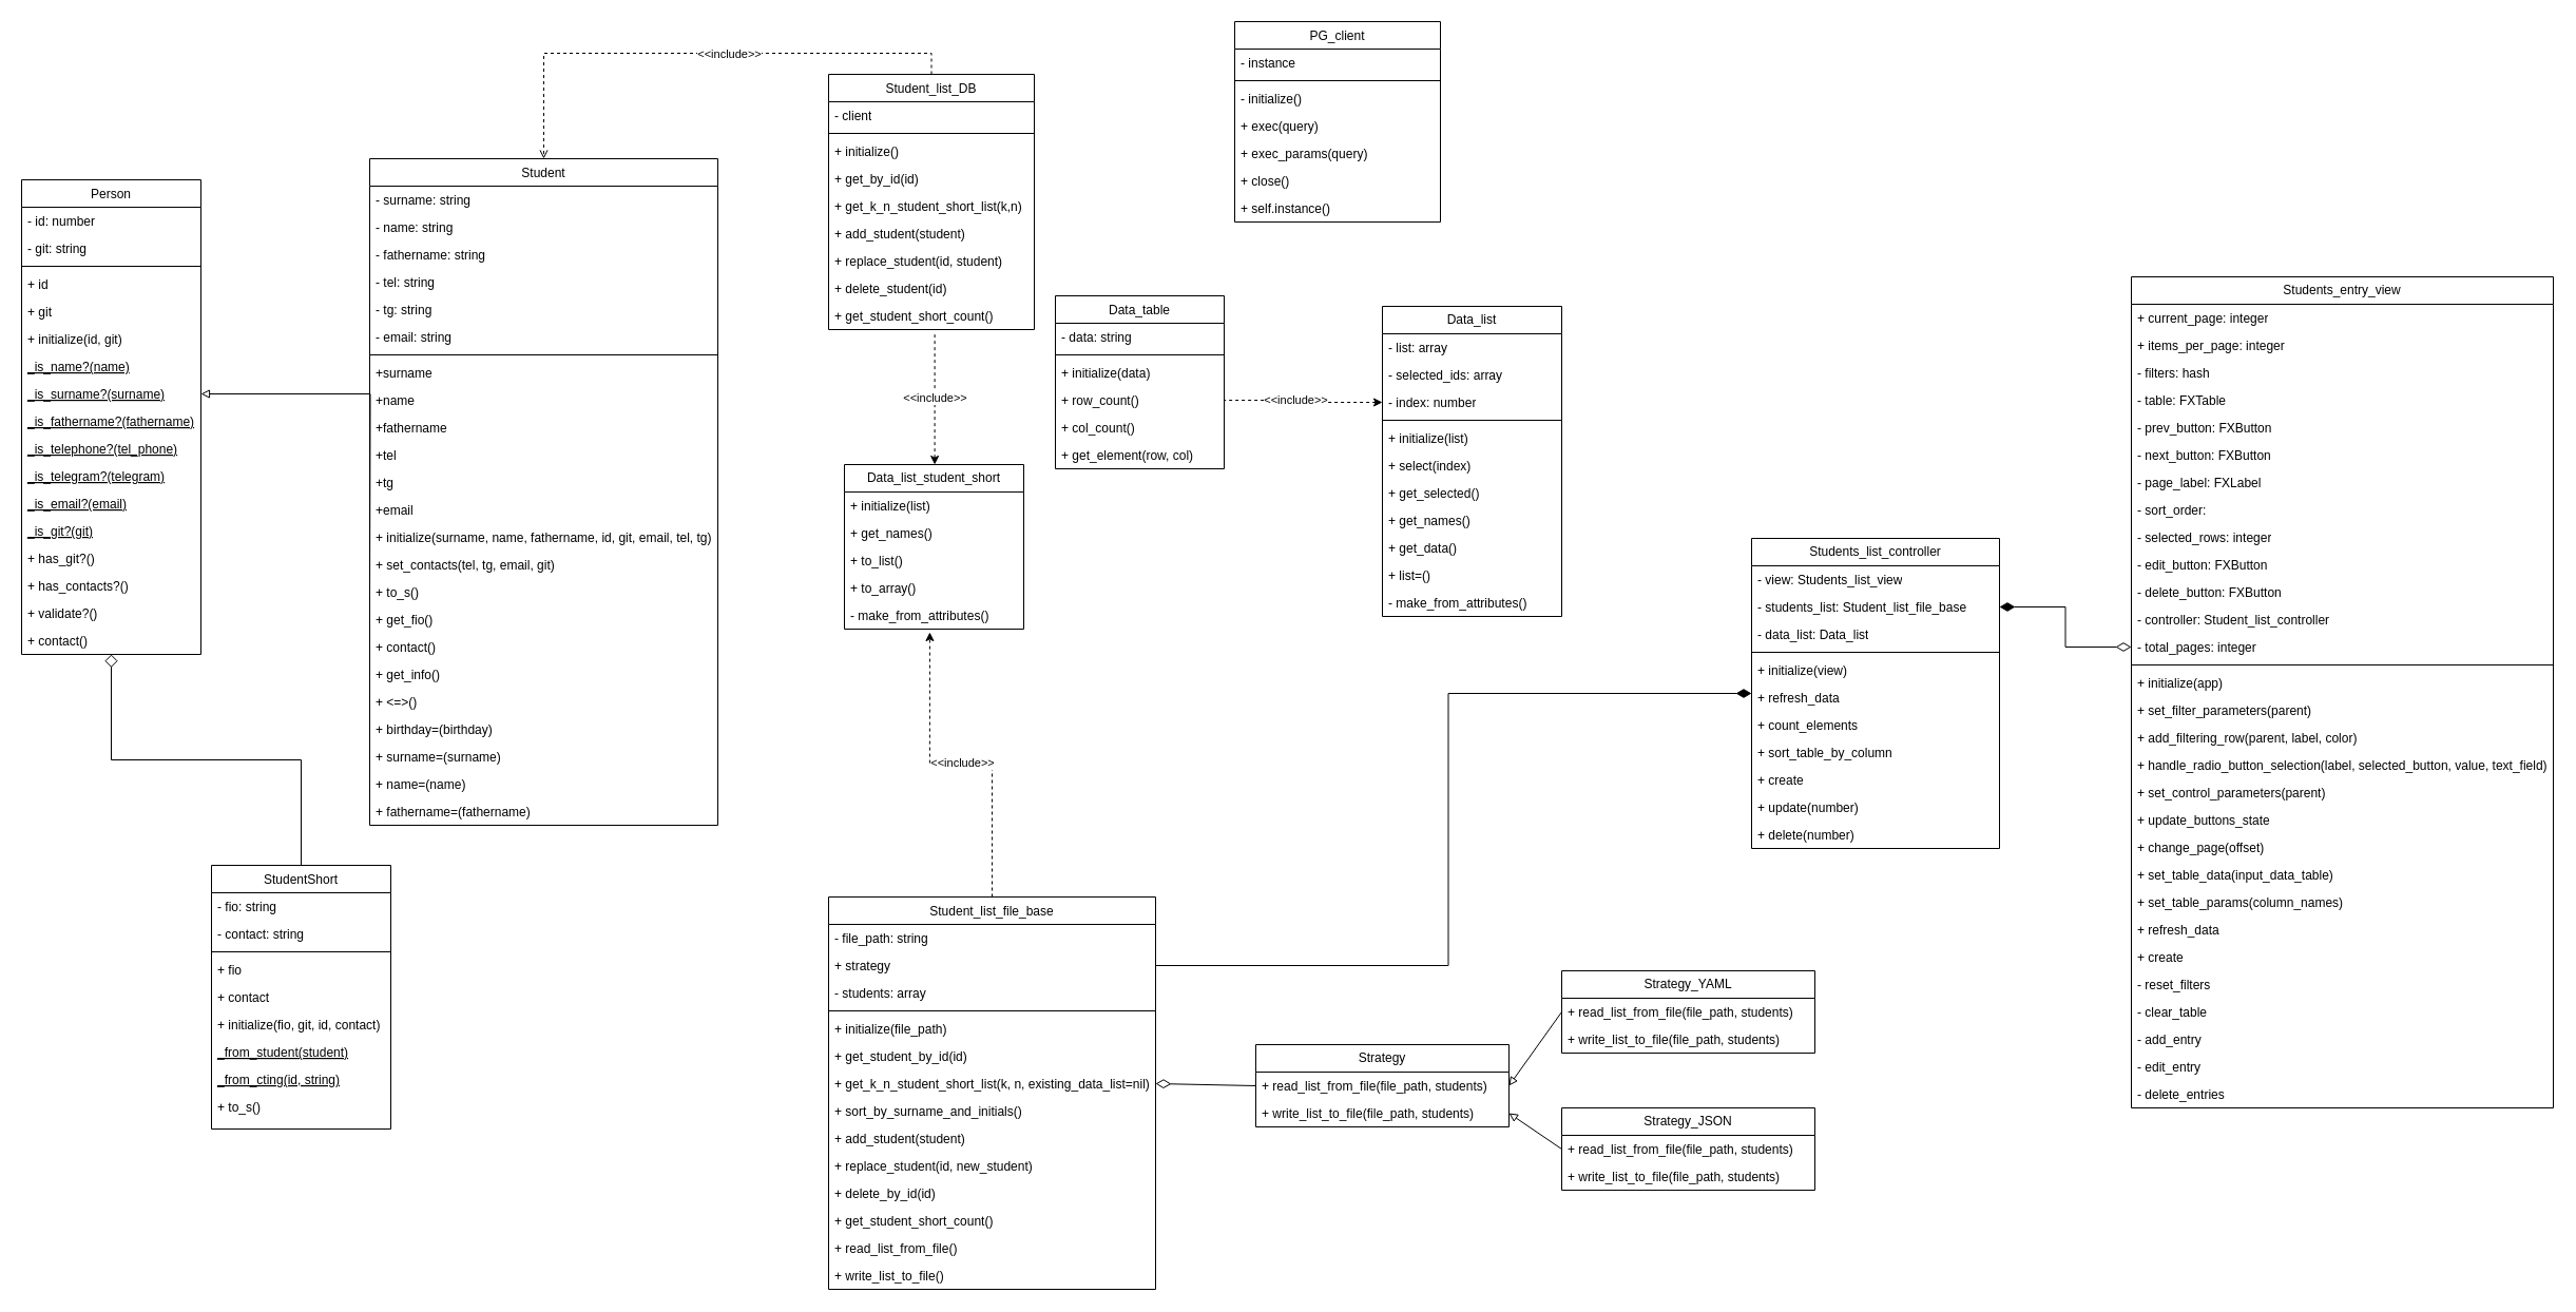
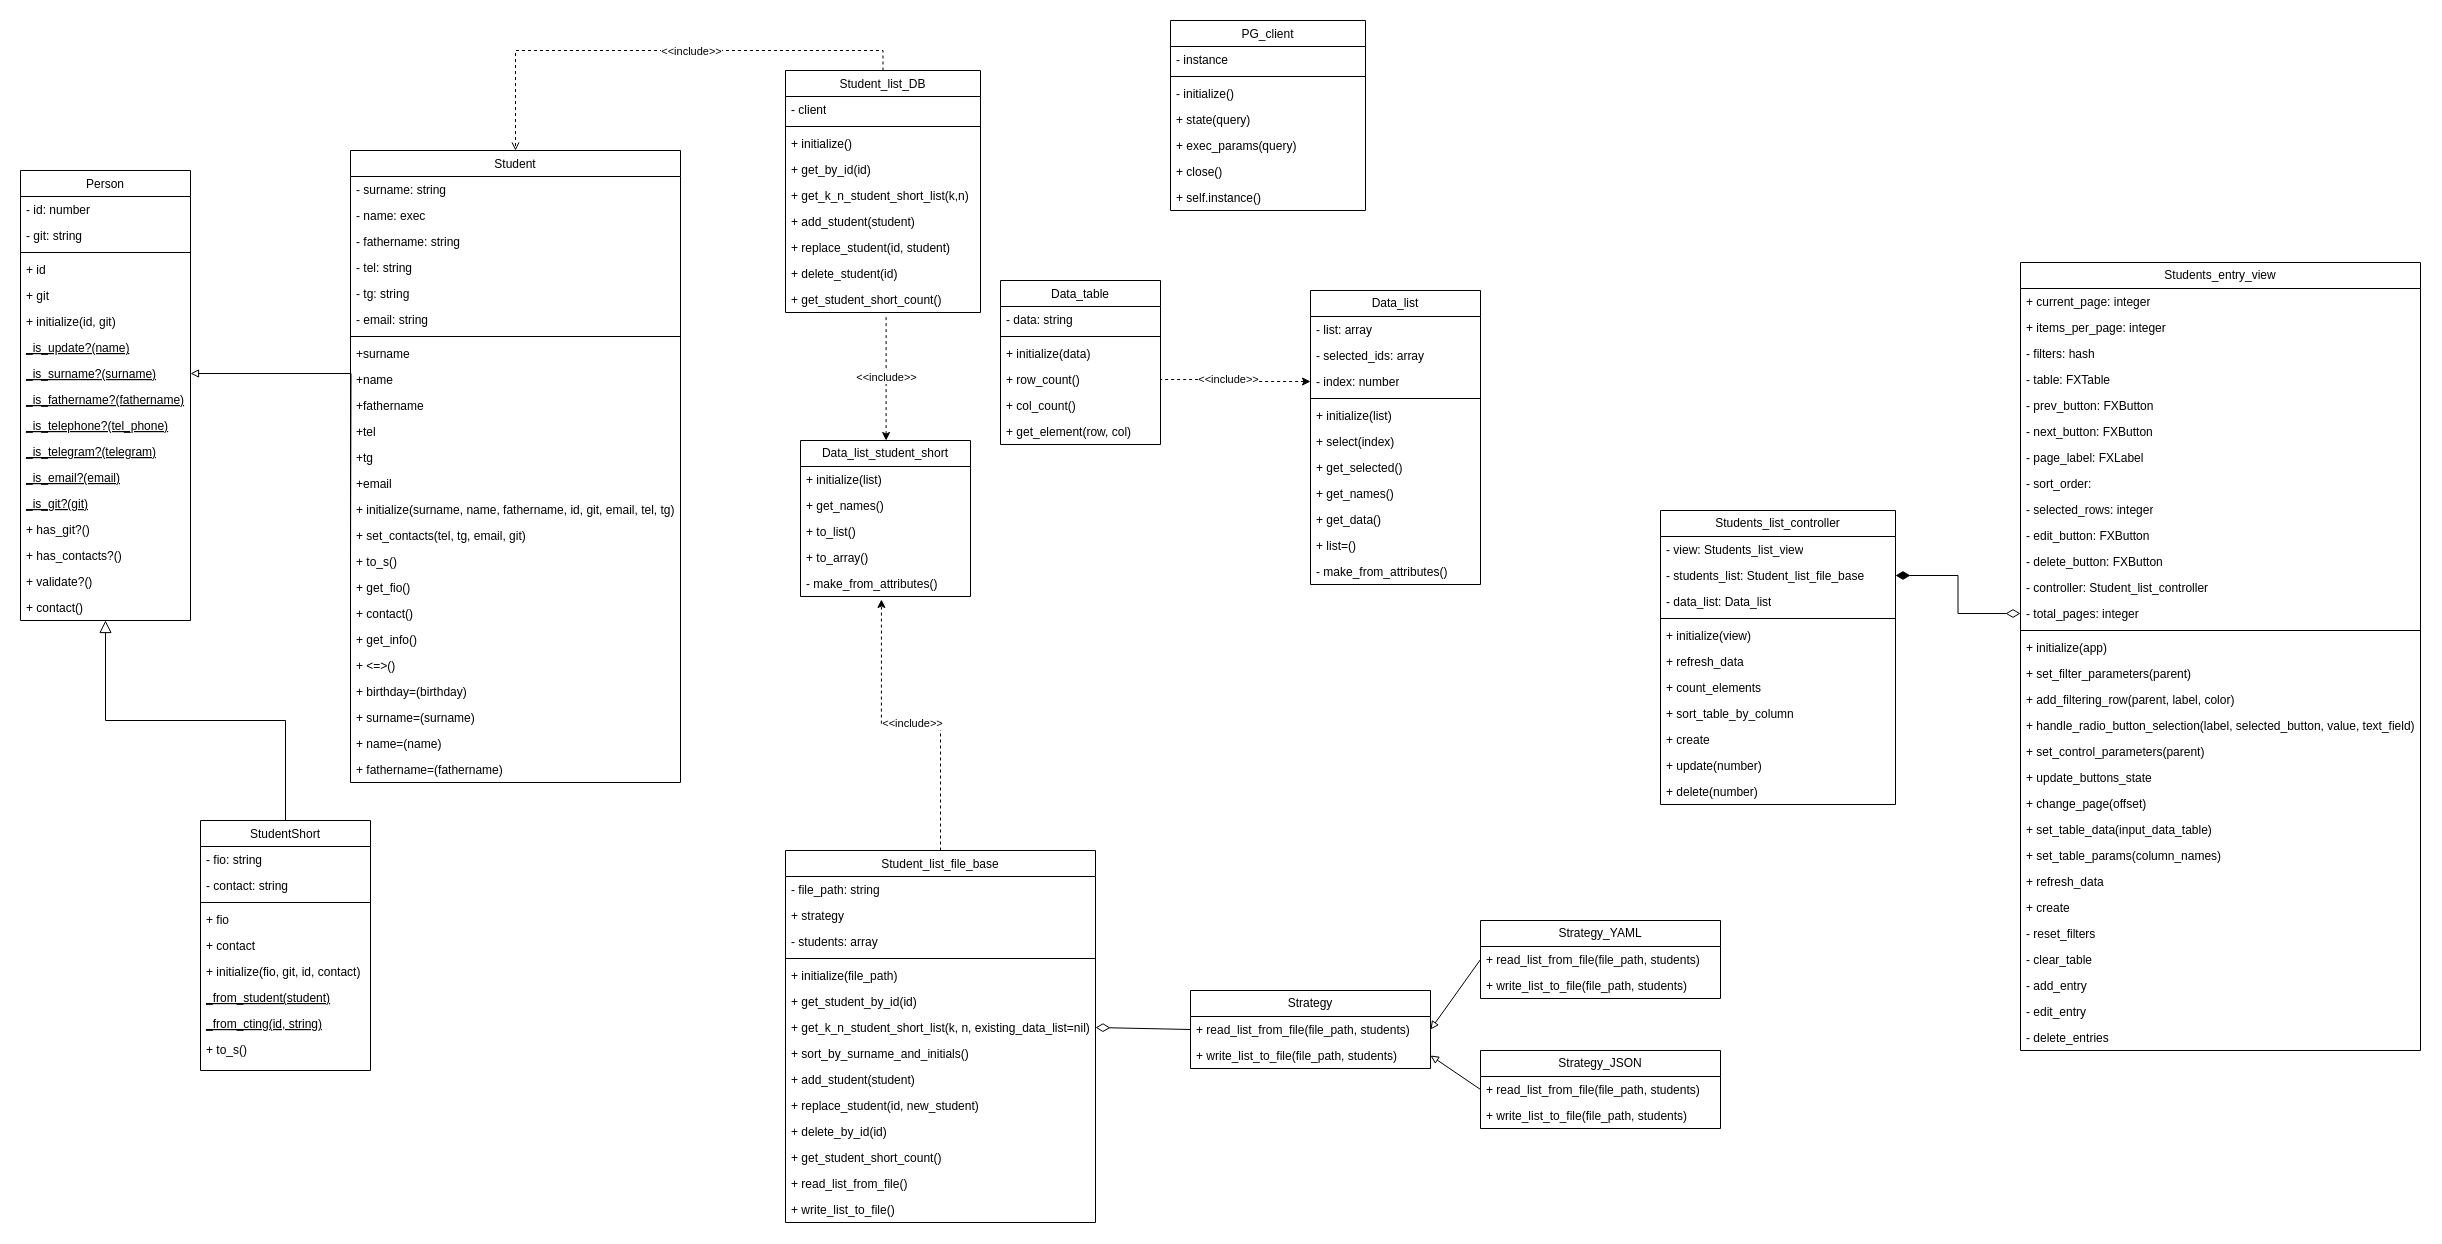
- <mxCell id="129" value="+ exec(query)" style="text;strokeColor=none;fillColor=none;align=left;verticalAlign=top;spacingLeft=4;spacingRight=4;overflow=hidden;rotatable=0;points=[[0,0.5],[1,0.5]];portConstraint=eastwest;whiteSpace=wrap;html=1;" parent="125" vertex="1"><mxGeometry y="86" width="195" height="26" as="geometry" /></mxCell>
+ <mxCell id="129" value="+ state(query)" style="text;strokeColor=none;fillColor=none;align=left;verticalAlign=top;spacingLeft=4;spacingRight=4;overflow=hidden;rotatable=0;points=[[0,0.5],[1,0.5]];portConstraint=eastwest;whiteSpace=wrap;html=1;" parent="125" vertex="1"><mxGeometry y="86" width="195" height="26" as="geometry" /></mxCell>
- <mxCell id="33" value="- name: string" style="text;align=left;verticalAlign=top;spacingLeft=4;spacingRight=4;overflow=hidden;rotatable=0;points=[[0,0.5],[1,0.5]];portConstraint=eastwest;rounded=0;shadow=0;html=0;" parent="31" vertex="1"><mxGeometry y="52" width="330" height="26" as="geometry" /></mxCell>
+ <mxCell id="33" value="- name: exec" style="text;align=left;verticalAlign=top;spacingLeft=4;spacingRight=4;overflow=hidden;rotatable=0;points=[[0,0.5],[1,0.5]];portConstraint=eastwest;rounded=0;shadow=0;html=0;" parent="31" vertex="1"><mxGeometry y="52" width="330" height="26" as="geometry" /></mxCell>
- <mxCell id="9" value="_is_name?(name)" style="text;align=left;verticalAlign=top;spacingLeft=4;spacingRight=4;overflow=hidden;rotatable=0;points=[[0,0.5],[1,0.5]];portConstraint=eastwest;fontStyle=4" parent="2" vertex="1"><mxGeometry y="164" width="170" height="26" as="geometry" /></mxCell>
+ <mxCell id="9" value="_is_update?(name)" style="text;align=left;verticalAlign=top;spacingLeft=4;spacingRight=4;overflow=hidden;rotatable=0;points=[[0,0.5],[1,0.5]];portConstraint=eastwest;fontStyle=4" parent="2" vertex="1"><mxGeometry y="164" width="170" height="26" as="geometry" /></mxCell>
- <mxCell id="30" value="" style="endArrow=diamond;endSize=10;endFill=0;shadow=0;strokeWidth=1;rounded=0;curved=0;edgeStyle=elbowEdgeStyle;elbow=vertical;" parent="1" source="20" target="2" edge="1"><mxGeometry width="160" relative="1" as="geometry"><mxPoint x="190" y="503" as="sourcePoint" /><mxPoint x="290" y="401" as="targetPoint" /></mxGeometry></mxCell>
+ <mxCell id="30" value="" style="endArrow=block;endSize=10;endFill=0;shadow=0;strokeWidth=1;rounded=0;curved=0;edgeStyle=elbowEdgeStyle;elbow=vertical;" parent="1" source="20" target="2" edge="1"><mxGeometry width="160" relative="1" as="geometry"><mxPoint x="190" y="503" as="sourcePoint" /><mxPoint x="290" y="401" as="targetPoint" /></mxGeometry></mxCell>
- <mxCell id="145" style="edgeStyle=orthogonalEdgeStyle;rounded=0;orthogonalLoop=1;jettySize=auto;html=1;exitX=1;exitY=0.5;exitDx=0;exitDy=0;entryX=0;entryY=0.5;entryDx=0;entryDy=0;endArrow=diamondThin;endFill=1;endSize=12;" edge="1" parent="1" source="87" target="133"><mxGeometry relative="1" as="geometry" /></mxCell>
